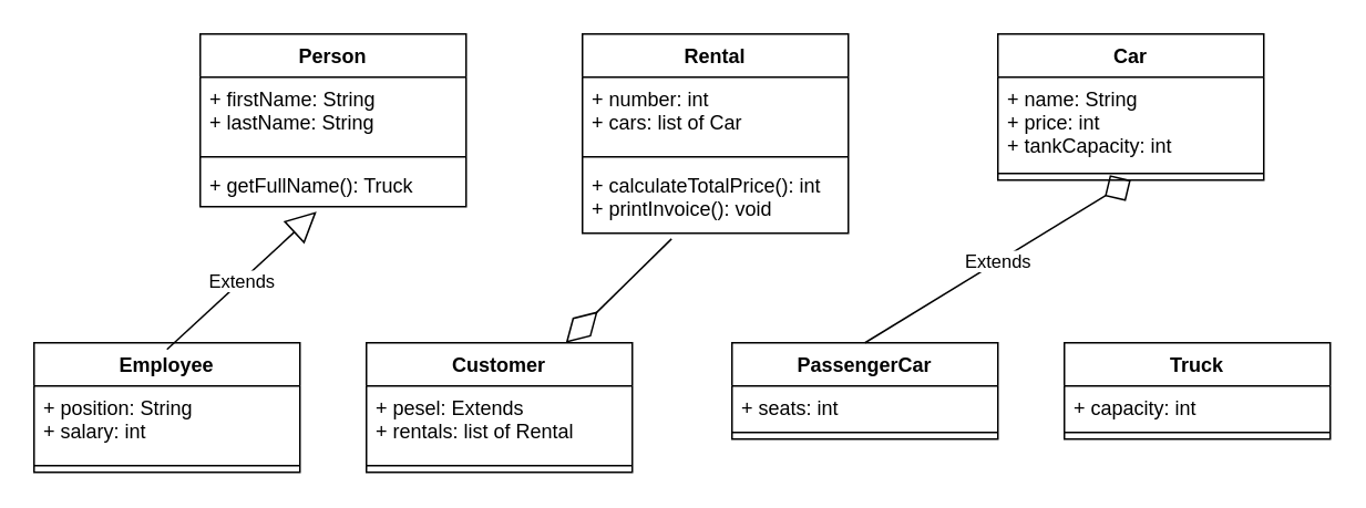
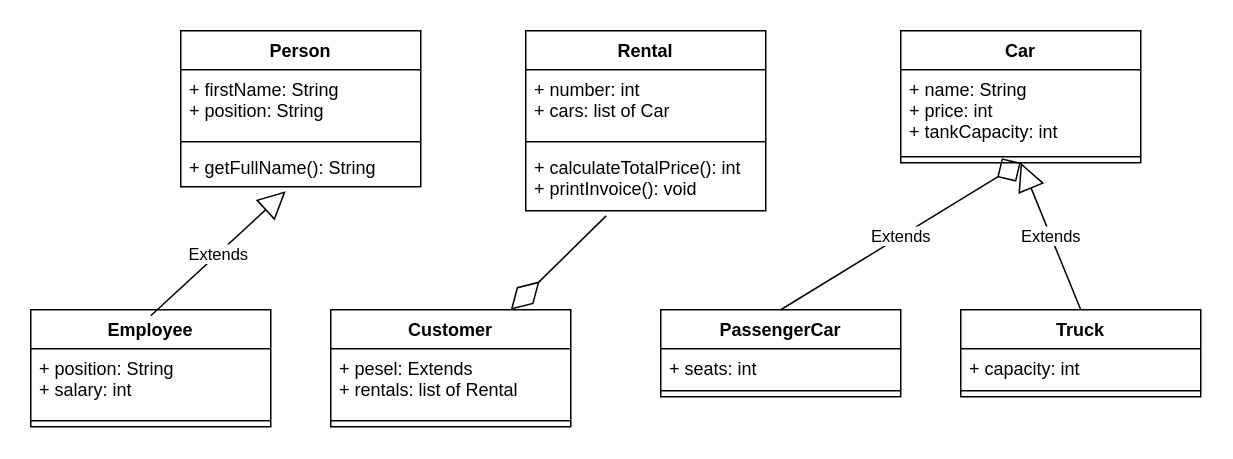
- <mxCell id="3" value="+ firstName: String&#10;+ lastName: String&#10;" style="text;strokeColor=none;fillColor=none;align=left;verticalAlign=top;spacingLeft=4;spacingRight=4;overflow=hidden;rotatable=0;points=[[0,0.5],[1,0.5]];portConstraint=eastwest;" vertex="1" parent="2"><mxGeometry y="26" width="160" height="44" as="geometry" /></mxCell>
+ <mxCell id="3" value="+ firstName: String&#10;+ position: String&#10;" style="text;strokeColor=none;fillColor=none;align=left;verticalAlign=top;spacingLeft=4;spacingRight=4;overflow=hidden;rotatable=0;points=[[0,0.5],[1,0.5]];portConstraint=eastwest;" vertex="1" parent="2"><mxGeometry y="26" width="160" height="44" as="geometry" /></mxCell>
- <mxCell id="5" value="+ getFullName(): Truck" style="text;strokeColor=none;fillColor=none;align=left;verticalAlign=top;spacingLeft=4;spacingRight=4;overflow=hidden;rotatable=0;points=[[0,0.5],[1,0.5]];portConstraint=eastwest;" vertex="1" parent="2"><mxGeometry y="78" width="160" height="26" as="geometry" /></mxCell>
+ <mxCell id="5" value="+ getFullName(): String" style="text;strokeColor=none;fillColor=none;align=left;verticalAlign=top;spacingLeft=4;spacingRight=4;overflow=hidden;rotatable=0;points=[[0,0.5],[1,0.5]];portConstraint=eastwest;" vertex="1" parent="2"><mxGeometry y="78" width="160" height="26" as="geometry" /></mxCell>
+ <mxCell id="27" value="Extends" style="endArrow=block;endSize=16;endFill=0;html=1;entryX=0.5;entryY=1;entryDx=0;entryDy=0;exitX=0.5;exitY=0;exitDx=0;exitDy=0;" edge="1" parent="1" source="22" target="16"><mxGeometry width="160" relative="1" as="geometry"><mxPoint x="20" y="310" as="sourcePoint" /><mxPoint x="180" y="310" as="targetPoint" /></mxGeometry></mxCell>
